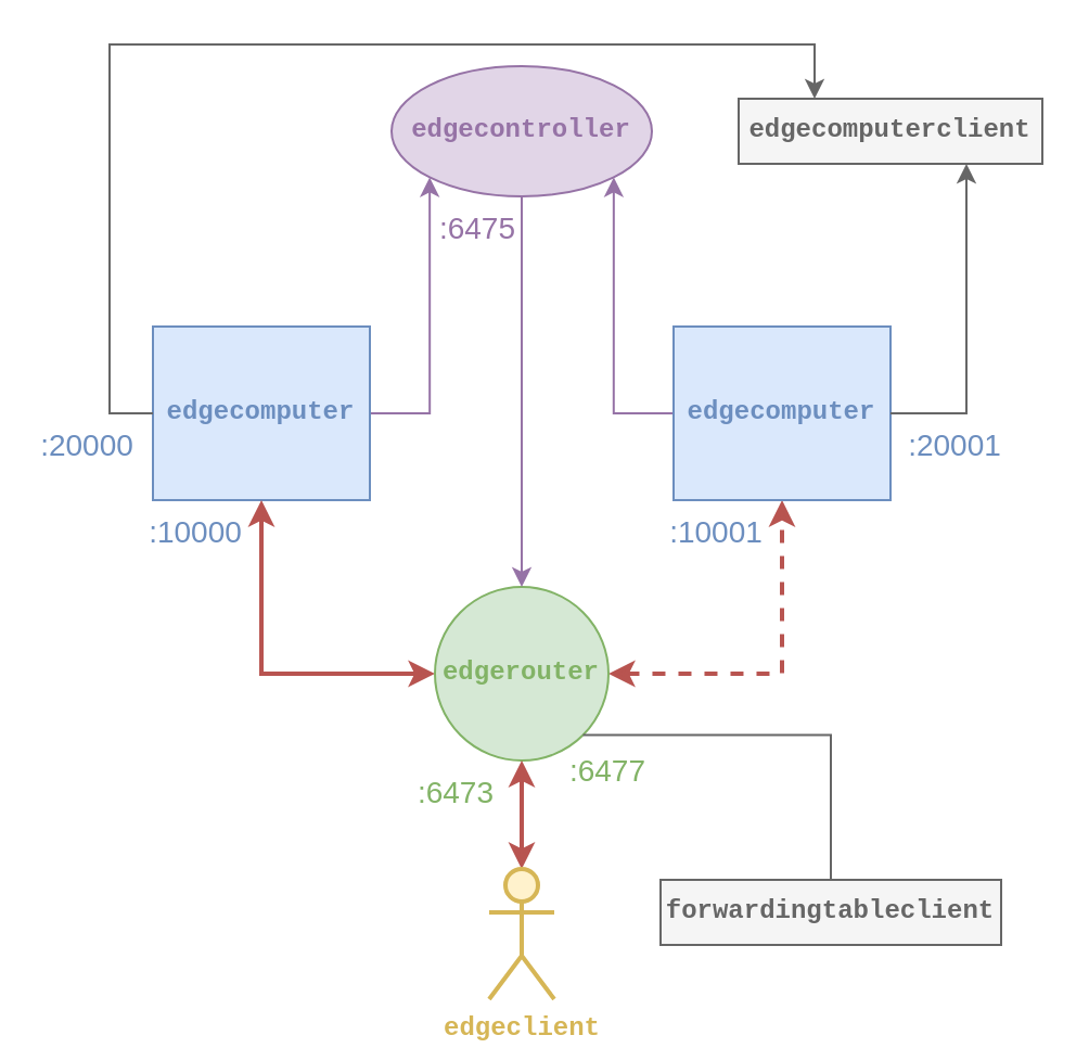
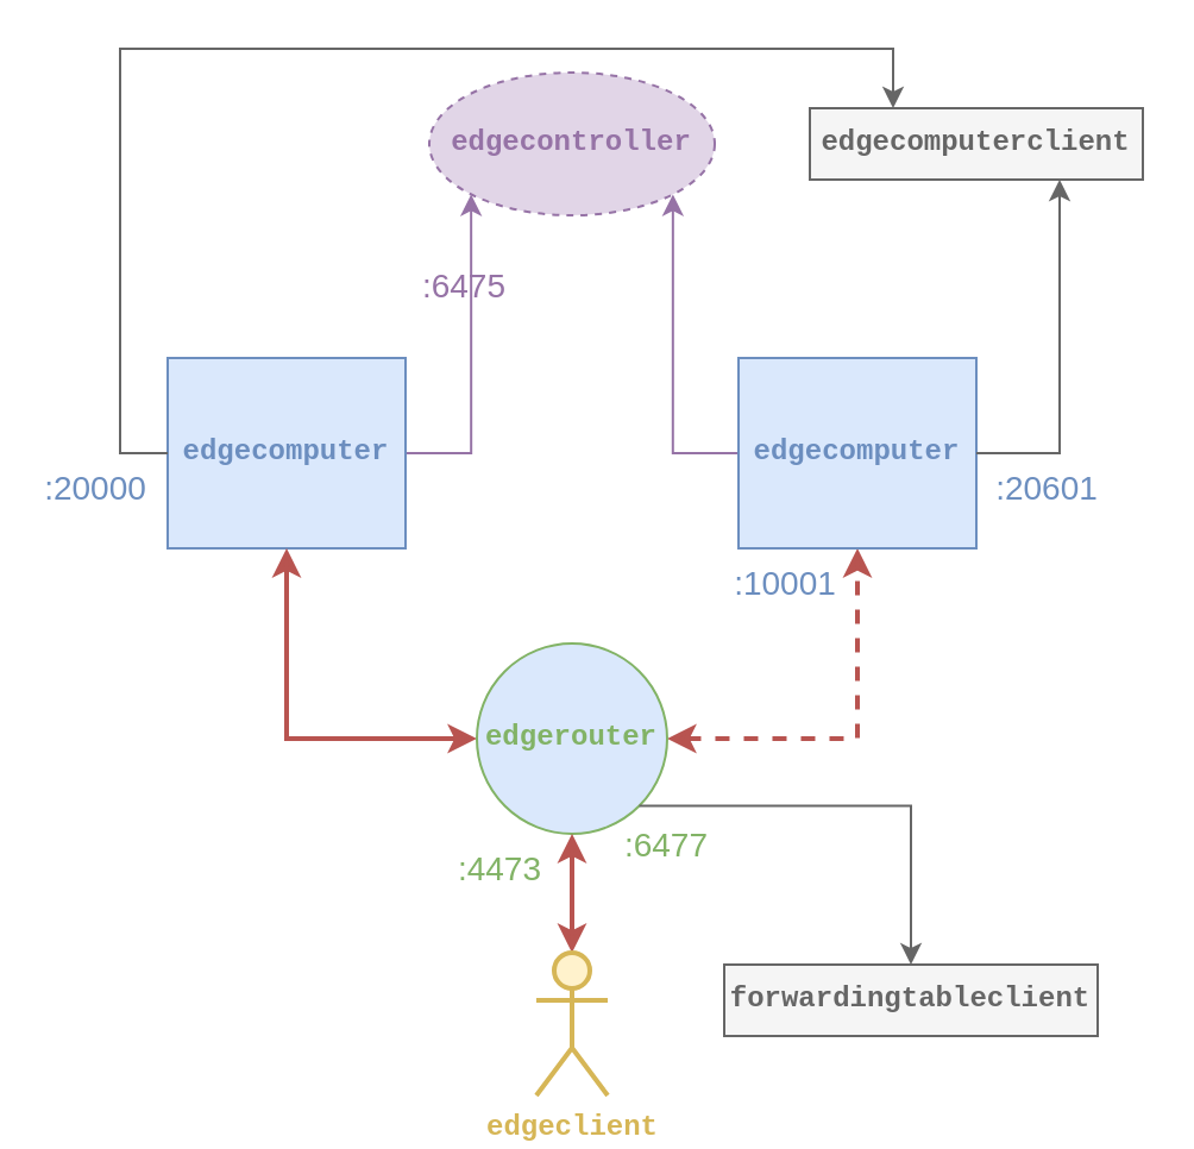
- <mxCell id="12" value="edgecontroller" style="ellipse;whiteSpace=wrap;html=1;fillColor=#e1d5e7;strokeColor=#9673a6;fontColor=#9673A6;fontStyle=1;fontSize=12;fontFamily=Courier New;" vertex="1" parent="1"><mxGeometry x="180" y="30" width="120" height="60" as="geometry" /></mxCell>
+ <mxCell id="12" value="edgecontroller" style="ellipse;whiteSpace=wrap;html=1;fillColor=#e1d5e7;strokeColor=#9673a6;fontColor=#9673A6;fontStyle=1;fontSize=12;fontFamily=Courier New;dashed=1;" vertex="1" parent="1"><mxGeometry x="180" y="30" width="120" height="60" as="geometry" /></mxCell>
- <mxCell id="16" value=":6475" style="text;html=1;align=center;verticalAlign=middle;whiteSpace=wrap;rounded=0;fontSize=14;fontColor=#9673A6;" vertex="1" parent="1"><mxGeometry x="200" y="90" width="40" height="30" as="geometry" /></mxCell>
+ <mxCell id="16" value=":6475" style="text;html=1;align=center;verticalAlign=middle;whiteSpace=wrap;rounded=0;fontSize=14;fontColor=#9673A6;" vertex="1" parent="1"><mxGeometry x="175" y="105" width="40" height="30" as="geometry" /></mxCell>
- <mxCell id="11" style="edgeStyle=orthogonalEdgeStyle;rounded=0;orthogonalLoop=1;jettySize=auto;html=1;exitX=0.5;exitY=1;exitDx=0;exitDy=0;fontSize=14;fontColor=#9673A6;fillColor=#e1d5e7;strokeColor=#9673a6;" edge="1" parent="1" source="12" target="6"><mxGeometry relative="1" as="geometry" /></mxCell>
- <mxCell id="24" value=":20001" style="text;html=1;align=center;verticalAlign=middle;whiteSpace=wrap;rounded=0;fontSize=14;fontColor=#6C8EBF;" vertex="1" parent="1"><mxGeometry x="420" y="190" width="40" height="30" as="geometry" /></mxCell>
+ <mxCell id="24" value=":20601" style="text;html=1;align=center;verticalAlign=middle;whiteSpace=wrap;rounded=0;fontSize=14;fontColor=#6C8EBF;" vertex="1" parent="1"><mxGeometry x="420" y="190" width="40" height="30" as="geometry" /></mxCell>
- <mxCell id="14" value=":10000" style="text;html=1;align=center;verticalAlign=middle;whiteSpace=wrap;rounded=0;fontSize=14;fontColor=#6C8EBF;" vertex="1" parent="1"><mxGeometry x="70" y="230" width="40" height="30" as="geometry" /></mxCell>
- <mxCell id="6" value="edgerouter" style="ellipse;whiteSpace=wrap;html=1;fillColor=#d5e8d4;strokeColor=#82b366;fontColor=#82B366;fontStyle=1;fontSize=12;fontFamily=Courier New;" vertex="1" parent="1"><mxGeometry x="200" y="270" width="80" height="80" as="geometry" /></mxCell>
+ <mxCell id="6" value="edgerouter" style="ellipse;whiteSpace=wrap;html=1;fillColor=#dae8fc;strokeColor=#82b366;fontColor=#82B366;fontStyle=1;fontSize=12;fontFamily=Courier New;" vertex="1" parent="1"><mxGeometry x="200" y="270" width="80" height="80" as="geometry" /></mxCell>
- <mxCell id="15" value=":6473" style="text;html=1;align=center;verticalAlign=middle;whiteSpace=wrap;rounded=0;fontSize=14;fontColor=#82B366;" vertex="1" parent="1"><mxGeometry x="190" y="350" width="40" height="30" as="geometry" /></mxCell>
+ <mxCell id="15" value=":4473" style="text;html=1;align=center;verticalAlign=middle;whiteSpace=wrap;rounded=0;fontSize=14;fontColor=#82B366;" vertex="1" parent="1"><mxGeometry x="190" y="350" width="40" height="30" as="geometry" /></mxCell>
- <mxCell id="19" value="" style="endArrow=none;html=1;strokeWidth=1;fontSize=14;fontColor=#9673A6;exitX=1;exitY=1;exitDx=0;exitDy=0;entryX=0.5;entryY=0;entryDx=0;entryDy=0;edgeStyle=orthogonalEdgeStyle;rounded=0;fillColor=#f5f5f5;strokeColor=#666666;" edge="1" parent="1" source="6" target="18"><mxGeometry width="50" height="50" relative="1" as="geometry"><mxPoint x="370" y="410" as="sourcePoint" /><mxPoint x="400" y="370" as="targetPoint" /></mxGeometry></mxCell>
+ <mxCell id="19" value="" style="endArrow=classic;html=1;strokeWidth=1;fontSize=14;fontColor=#9673A6;exitX=1;exitY=1;exitDx=0;exitDy=0;entryX=0.5;entryY=0;entryDx=0;entryDy=0;edgeStyle=orthogonalEdgeStyle;rounded=0;fillColor=#f5f5f5;strokeColor=#666666;" edge="1" parent="1" source="6" target="18"><mxGeometry width="50" height="50" relative="1" as="geometry"><mxPoint x="370" y="410" as="sourcePoint" /><mxPoint x="400" y="370" as="targetPoint" /></mxGeometry></mxCell>
